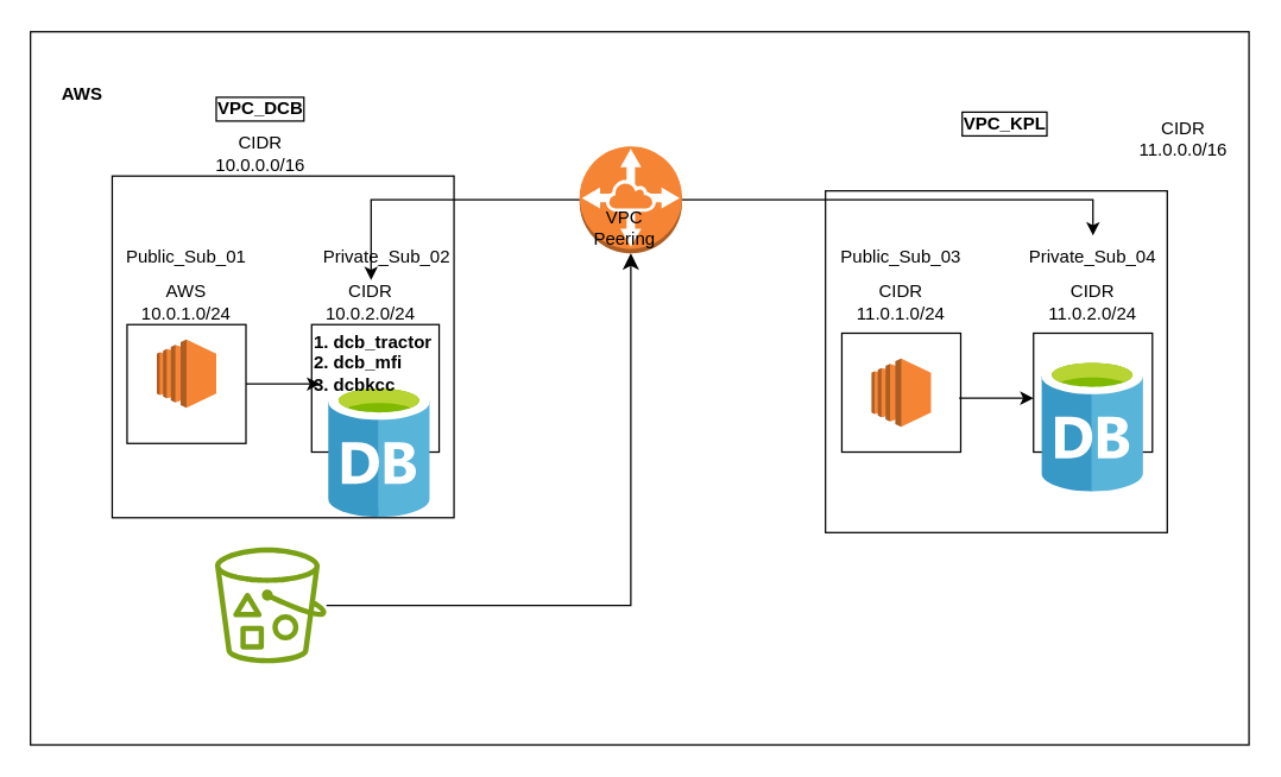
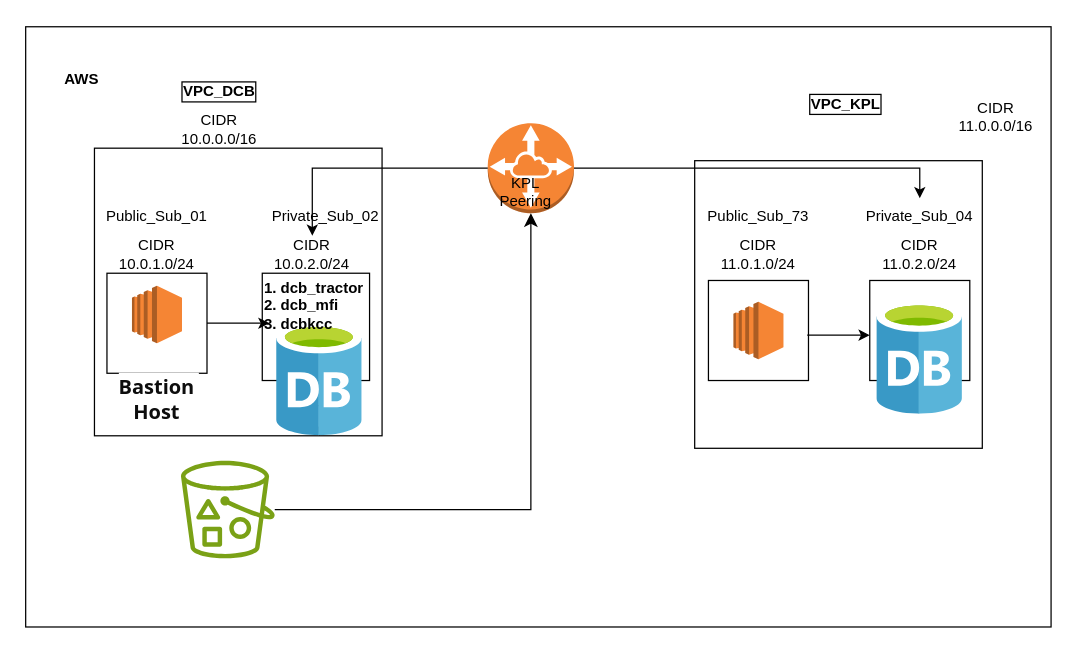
- <mxCell id="5" value="&lt;b&gt;AWS&lt;/b&gt;" style="text;strokeColor=none;align=center;fillColor=none;html=1;verticalAlign=middle;whiteSpace=wrap;rounded=0;" vertex="1" parent="1"><mxGeometry x="25" y="48" width="60" height="30" as="geometry" /></mxCell>
+ <mxCell id="5" value="&lt;b&gt;AWS&lt;/b&gt;" style="text;strokeColor=none;align=center;fillColor=none;html=1;verticalAlign=middle;whiteSpace=wrap;rounded=0;" vertex="1" parent="1"><mxGeometry x="35" y="48" width="60" height="30" as="geometry" /></mxCell>
- <mxCell id="25" value="VPC Peering" style="text;strokeColor=none;align=center;fillColor=none;html=1;verticalAlign=middle;whiteSpace=wrap;rounded=0;" vertex="1" parent="1"><mxGeometry x="389.5" y="138" width="60" height="30" as="geometry" /></mxCell>
+ <mxCell id="25" value="KPL Peering" style="text;strokeColor=none;align=center;fillColor=none;html=1;verticalAlign=middle;whiteSpace=wrap;rounded=0;" vertex="1" parent="1"><mxGeometry x="389.5" y="138" width="60" height="30" as="geometry" /></mxCell>
- <mxCell id="14" value="Public_Sub_03" style="text;strokeColor=none;align=center;fillColor=none;html=1;verticalAlign=middle;whiteSpace=wrap;rounded=0;" vertex="1" parent="1"><mxGeometry x="576" y="158" width="60" height="30" as="geometry" /></mxCell>
+ <mxCell id="14" value="Public_Sub_73" style="text;strokeColor=none;align=center;fillColor=none;html=1;verticalAlign=middle;whiteSpace=wrap;rounded=0;" vertex="1" parent="1"><mxGeometry x="576" y="158" width="60" height="30" as="geometry" /></mxCell>
- <mxCell id="28" value="AWS 10.0.1.0/24" style="text;strokeColor=none;align=center;fillColor=none;html=1;verticalAlign=middle;whiteSpace=wrap;rounded=0;" vertex="1" parent="1"><mxGeometry x="95" y="188" width="60" height="30" as="geometry" /></mxCell>
+ <mxCell id="28" value="CIDR 10.0.1.0/24" style="text;strokeColor=none;align=center;fillColor=none;html=1;verticalAlign=middle;whiteSpace=wrap;rounded=0;" vertex="1" parent="1"><mxGeometry x="95" y="188" width="60" height="30" as="geometry" /></mxCell>
+ <mxCell id="33" value="&lt;span style=&quot;color: rgb(13, 13, 13); font-family: Söhne, ui-sans-serif, system-ui, -apple-system, &amp;quot;Segoe UI&amp;quot;, Roboto, Ubuntu, Cantarell, &amp;quot;Noto Sans&amp;quot;, sans-serif, &amp;quot;Helvetica Neue&amp;quot;, Arial, &amp;quot;Apple Color Emoji&amp;quot;, &amp;quot;Segoe UI Emoji&amp;quot;, &amp;quot;Segoe UI Symbol&amp;quot;, &amp;quot;Noto Color Emoji&amp;quot;; font-size: 16px; text-align: start; white-space-collapse: preserve; background-color: rgb(255, 255, 255);&quot;&gt;&lt;b&gt;Bastion Host&lt;/b&gt;&lt;/span&gt;" style="text;strokeColor=none;align=center;fillColor=none;html=1;verticalAlign=middle;whiteSpace=wrap;rounded=0;" vertex="1" parent="1"><mxGeometry x="95" y="303.8" width="60" height="30" as="geometry" /></mxCell>
